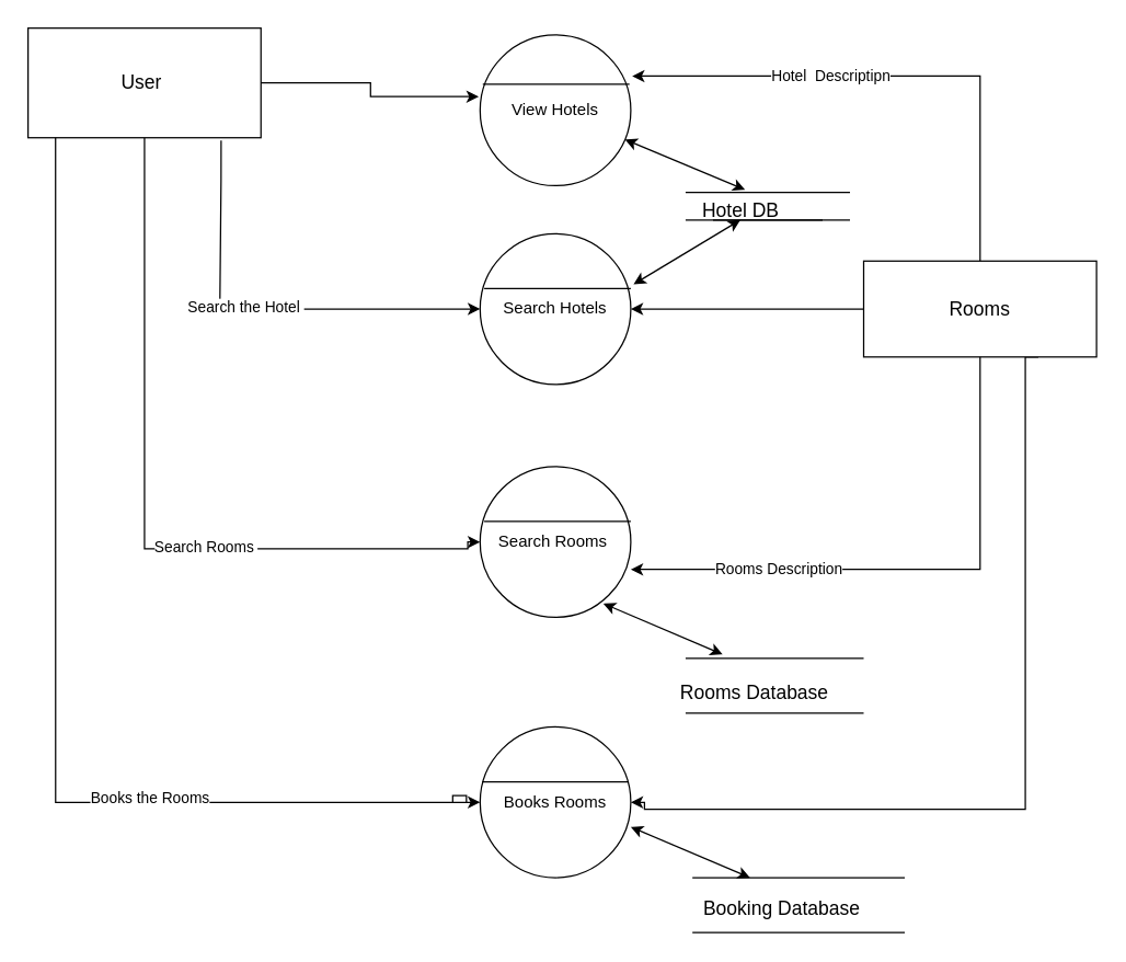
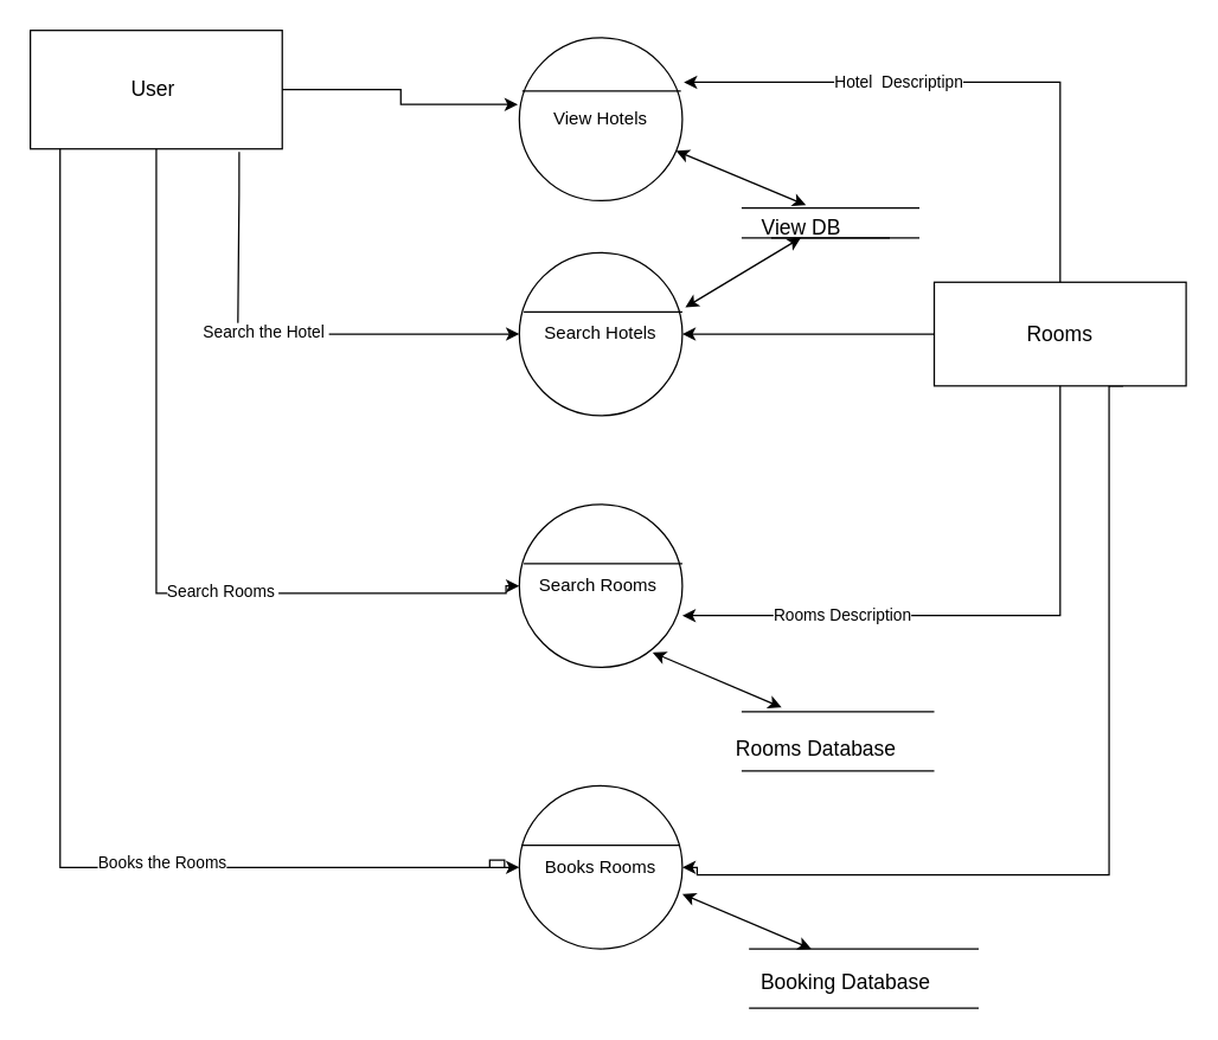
- <mxCell id="20" value="&lt;font style=&quot;font-size: 14px;&quot;&gt;Hotel DB&lt;/font&gt;" style="text;html=1;align=center;verticalAlign=middle;resizable=0;points=[];autosize=1;strokeColor=none;fillColor=none;" vertex="1" parent="1"><mxGeometry x="500" y="138" width="80" height="30" as="geometry" /></mxCell>
+ <mxCell id="20" value="&lt;font style=&quot;font-size: 14px;&quot;&gt;View DB&lt;/font&gt;" style="text;html=1;align=center;verticalAlign=middle;resizable=0;points=[];autosize=1;strokeColor=none;fillColor=none;" vertex="1" parent="1"><mxGeometry x="500" y="138" width="80" height="30" as="geometry" /></mxCell>
